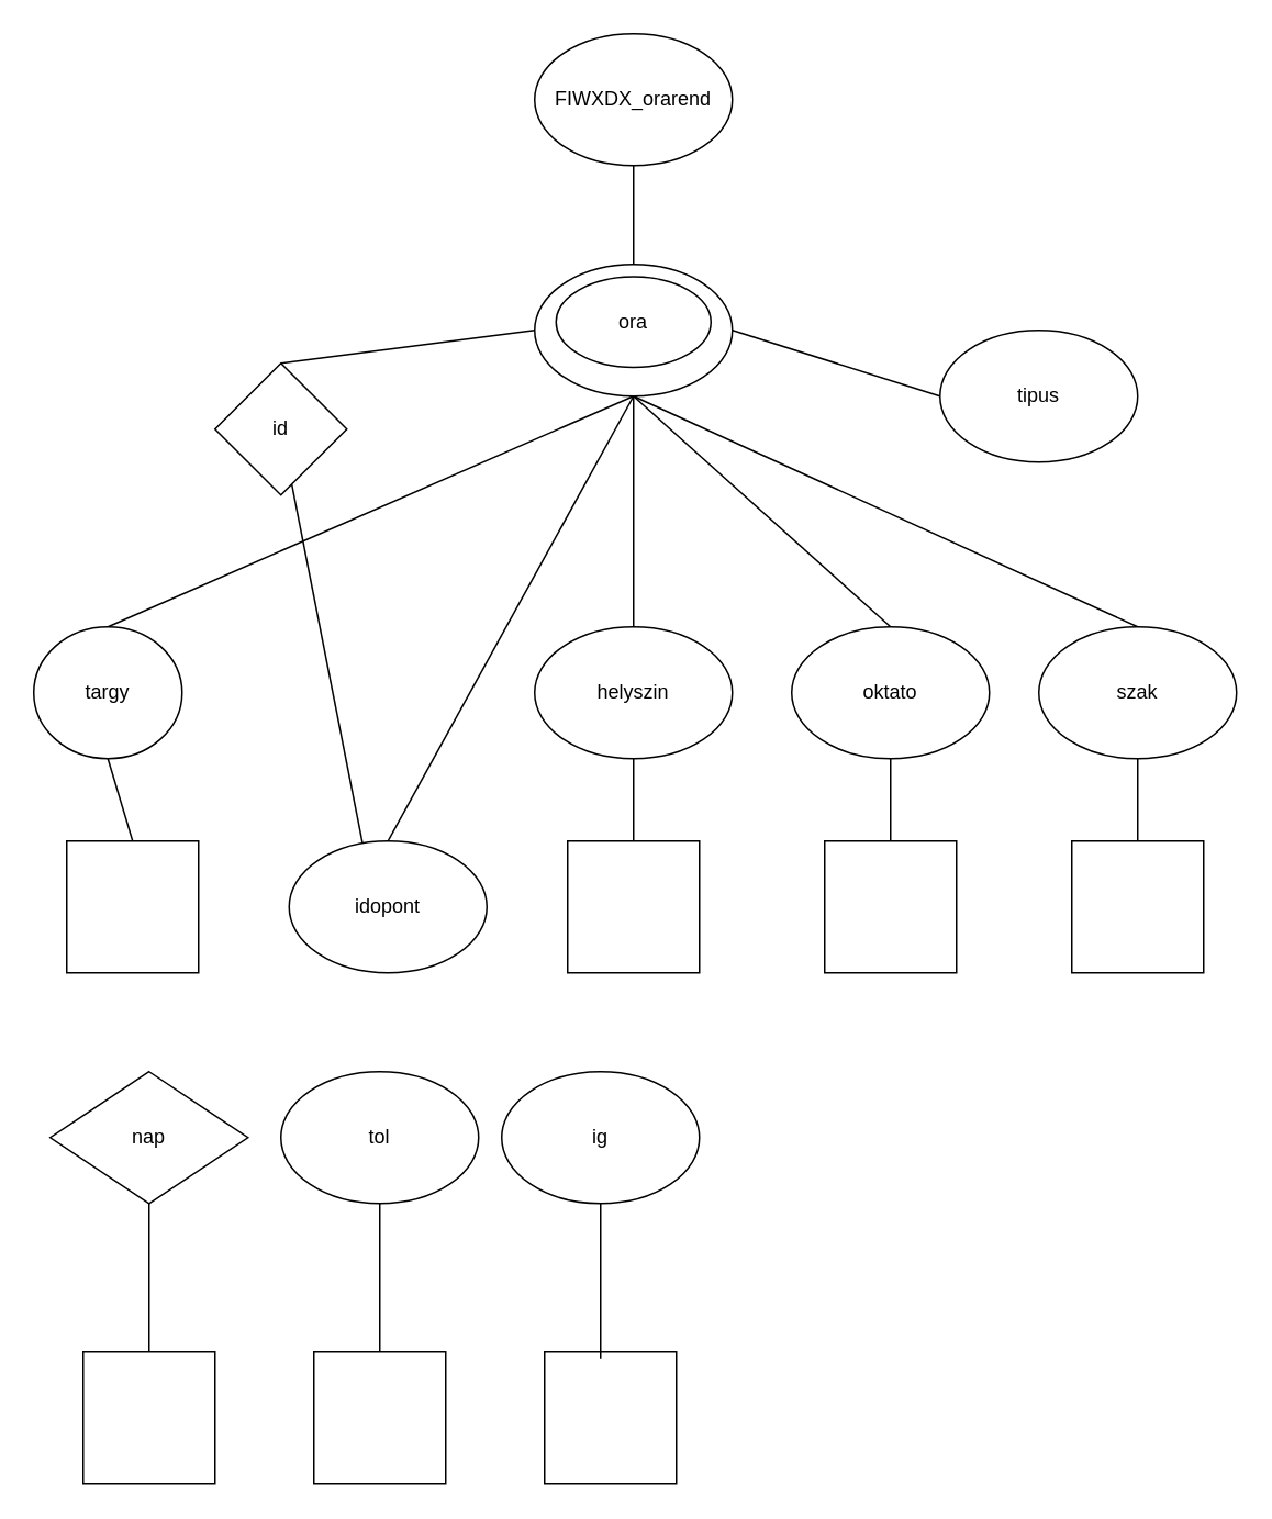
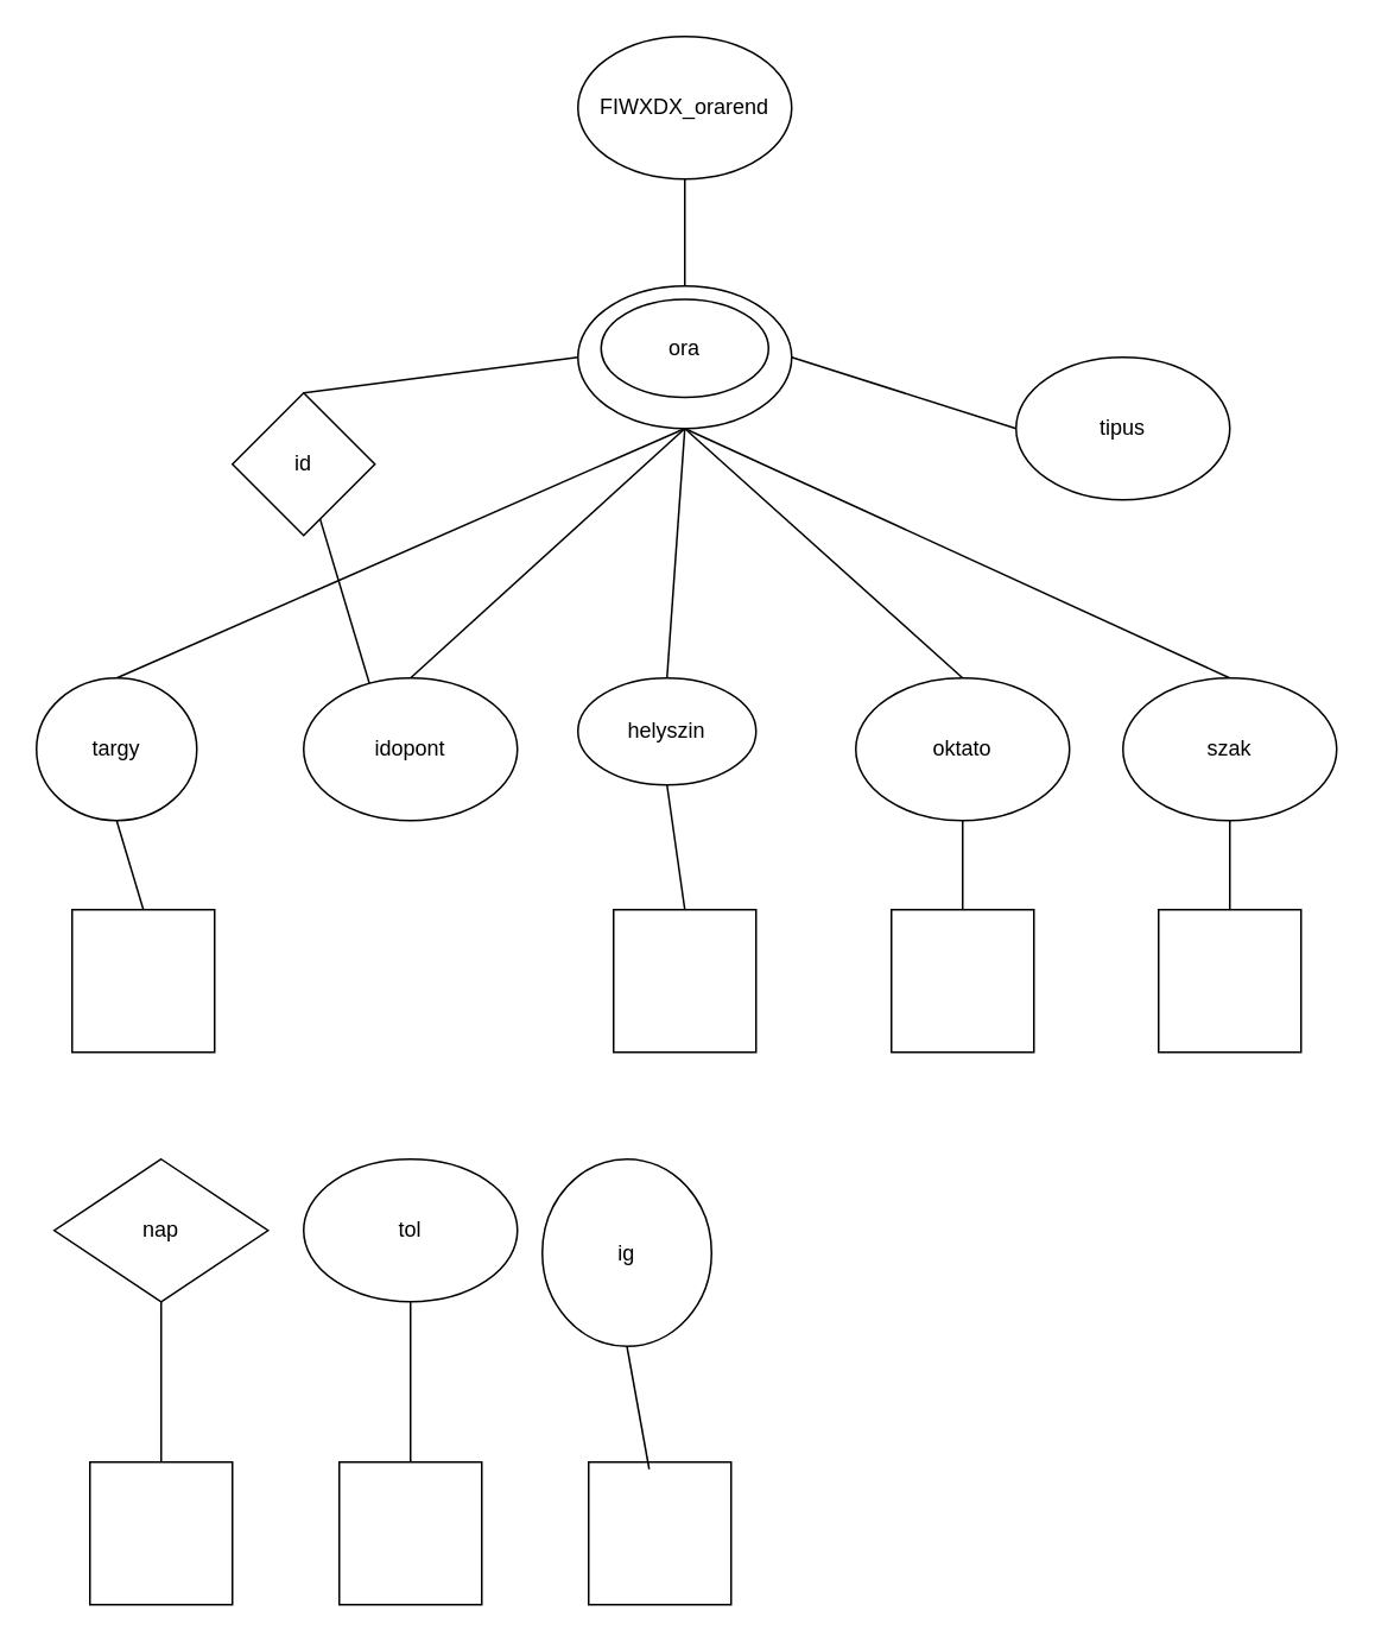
- <mxCell id="19" value="helyszin" style="ellipse;whiteSpace=wrap;html=1;" parent="1" vertex="1"><mxGeometry x="324" y="380" width="120" height="80" as="geometry" /></mxCell>
+ <mxCell id="19" value="helyszin" style="ellipse;whiteSpace=wrap;html=1;" parent="1" vertex="1"><mxGeometry x="324" y="380" width="100" height="60" as="geometry" /></mxCell>
- <mxCell id="17" value="idopont" style="ellipse;whiteSpace=wrap;html=1;" parent="1" vertex="1"><mxGeometry x="175" y="510" width="120" height="80" as="geometry" /></mxCell>
+ <mxCell id="17" value="idopont" style="ellipse;whiteSpace=wrap;html=1;" parent="1" vertex="1"><mxGeometry x="170" y="380" width="120" height="80" as="geometry" /></mxCell>
- <mxCell id="28" value="ig" style="ellipse;whiteSpace=wrap;html=1;" parent="1" vertex="1"><mxGeometry x="304" y="650" width="120" height="80" as="geometry" /></mxCell>
+ <mxCell id="28" value="ig" style="ellipse;whiteSpace=wrap;html=1;" parent="1" vertex="1"><mxGeometry x="304" y="650" width="95" height="105" as="geometry" /></mxCell>
